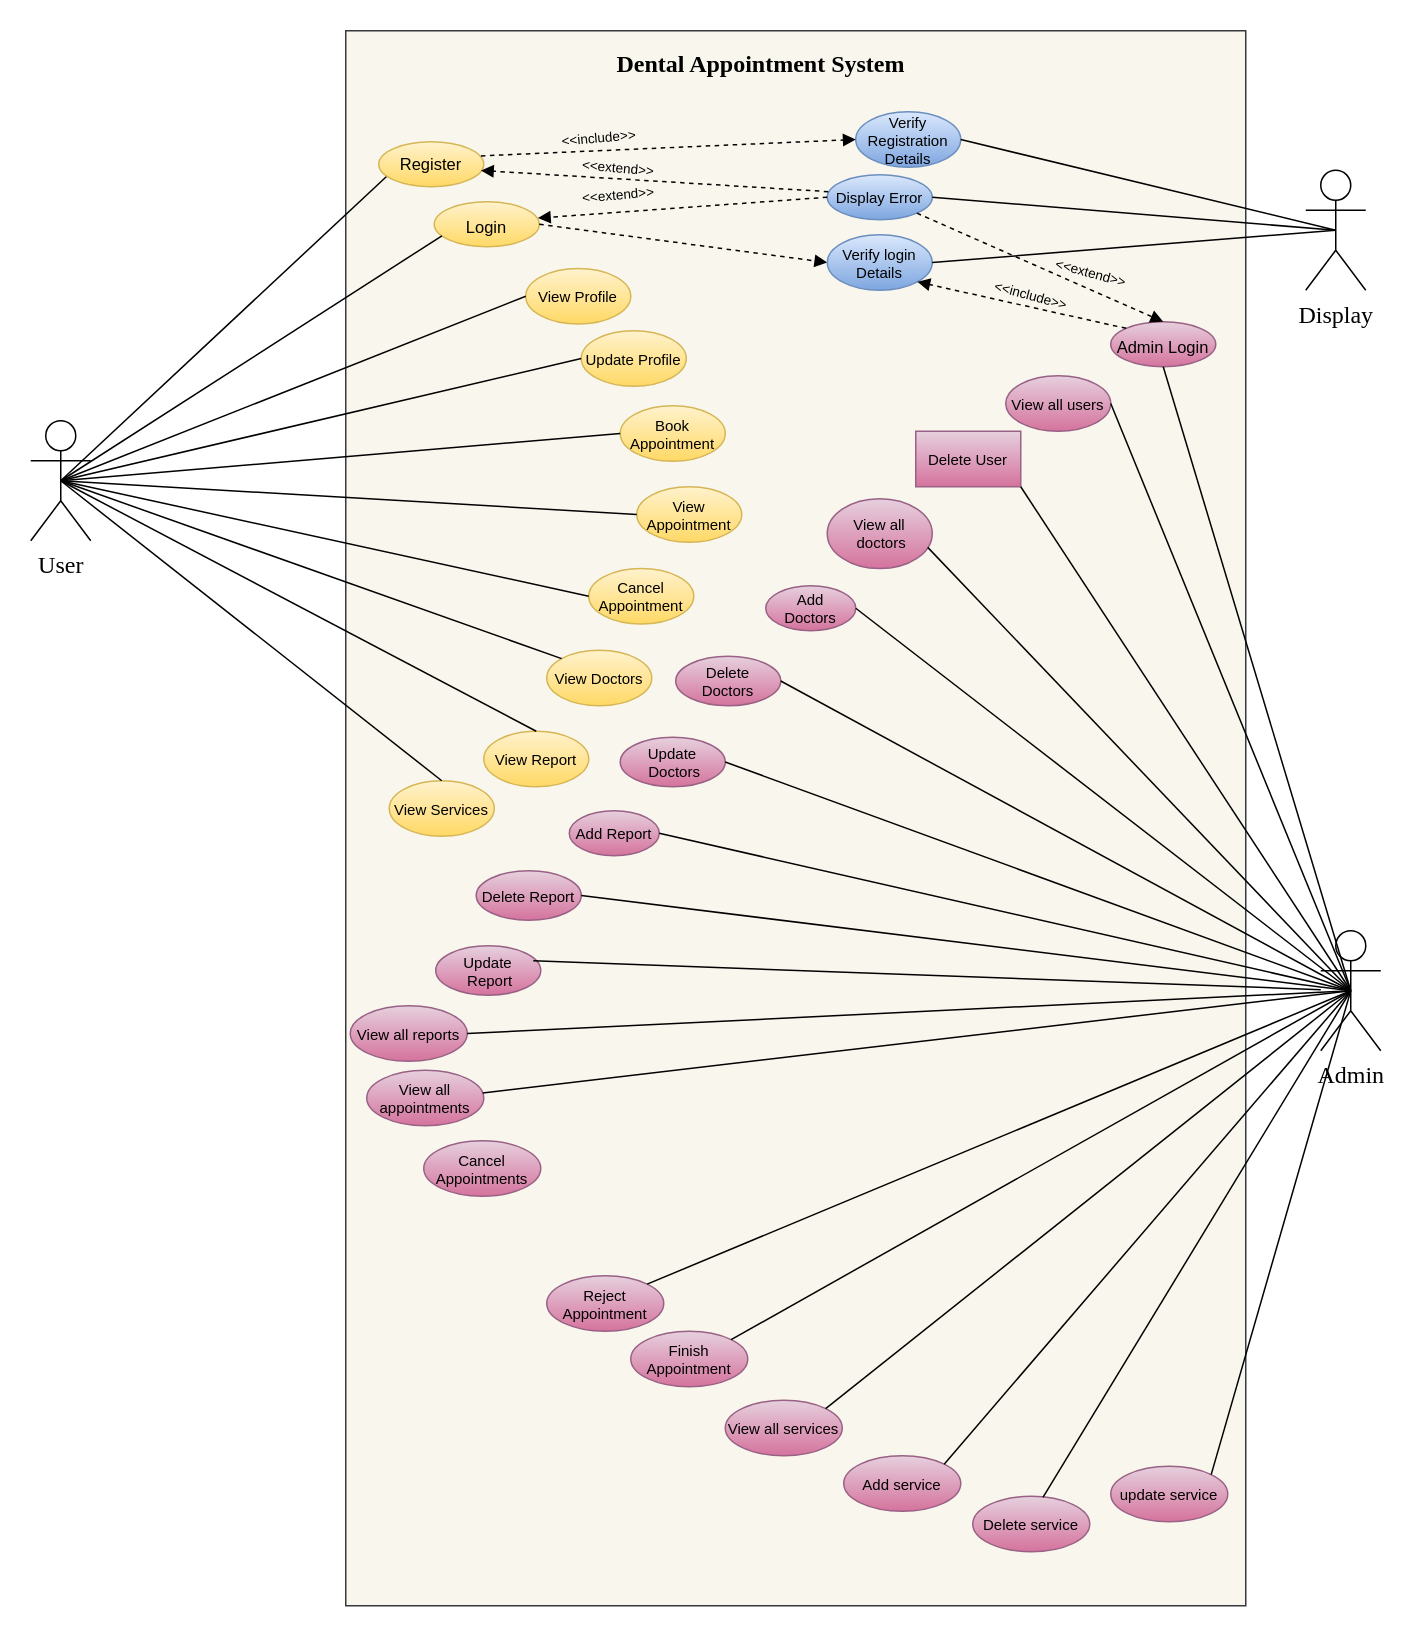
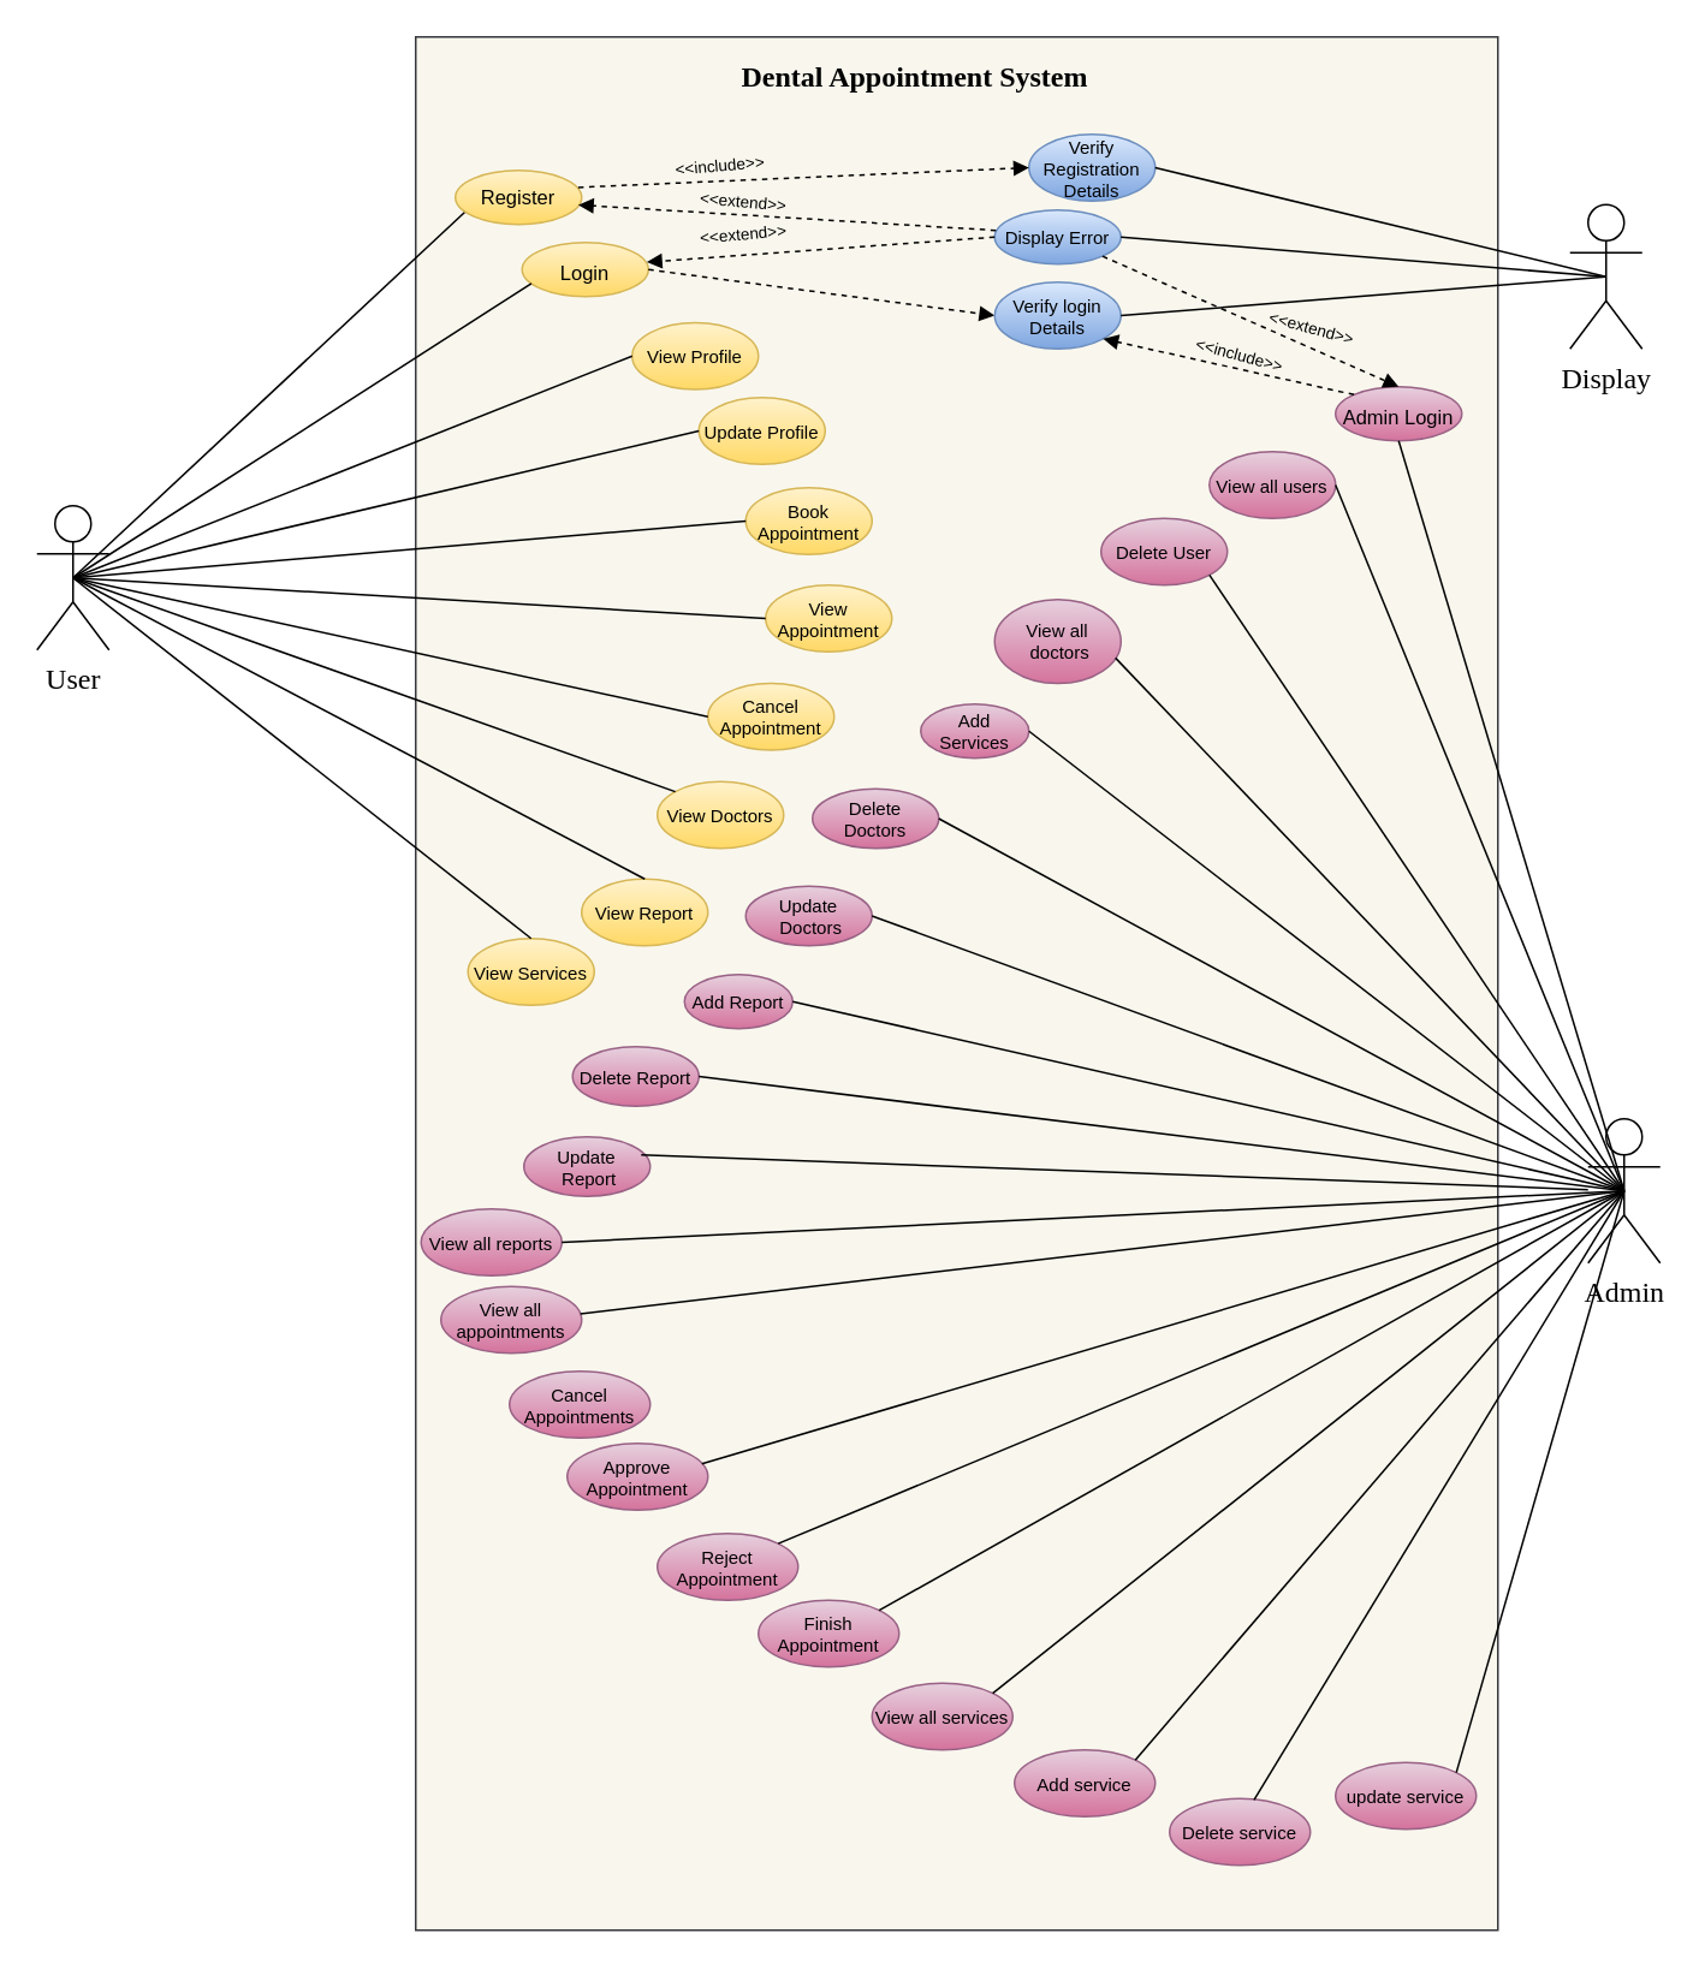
- <mxCell id="41" value="Delete User" style="html=1;fontFamily=Helvetica;fontSize=10;spacing=0;whiteSpace=wrap;verticalAlign=middle;gradientColor=#d5739d;fillColor=#e6d0de;strokeColor=#996185;rounded=0;" parent="1" vertex="1"><mxGeometry x="610" y="287" width="70" height="37" as="geometry" /></mxCell>
+ <mxCell id="41" value="Delete User" style="ellipse;html=1;fontFamily=Helvetica;fontSize=10;spacing=0;whiteSpace=wrap;verticalAlign=middle;gradientColor=#d5739d;fillColor=#e6d0de;strokeColor=#996185;" parent="1" vertex="1"><mxGeometry x="610" y="287" width="70" height="37" as="geometry" /></mxCell>
- <mxCell id="43" value="Add &lt;br&gt;Doctors" style="ellipse;html=1;fontFamily=Helvetica;fontSize=10;spacing=0;whiteSpace=wrap;verticalAlign=middle;gradientColor=#d5739d;fillColor=#e6d0de;strokeColor=#996185;" parent="1" vertex="1"><mxGeometry x="510" y="390" width="60" height="30" as="geometry" /></mxCell>
+ <mxCell id="43" value="Add &lt;br&gt;Services" style="ellipse;html=1;fontFamily=Helvetica;fontSize=10;spacing=0;whiteSpace=wrap;verticalAlign=middle;gradientColor=#d5739d;fillColor=#e6d0de;strokeColor=#996185;" parent="1" vertex="1"><mxGeometry x="510" y="390" width="60" height="30" as="geometry" /></mxCell>
+ <mxCell id="73" value="" style="endArrow=none;html=1;fontFamily=Helvetica;fontSize=10;exitX=0.957;exitY=0.306;exitDx=0;exitDy=0;exitPerimeter=0;entryX=0.5;entryY=0.5;entryDx=0;entryDy=0;entryPerimeter=0;" parent="1" source="62" target="38" edge="1"><mxGeometry width="50" height="50" relative="1" as="geometry"><mxPoint x="364.15" y="780.73" as="sourcePoint" /><mxPoint x="900" y="660" as="targetPoint" /></mxGeometry></mxCell>
+ <mxCell id="62" value="Approve Appointment" style="ellipse;html=1;fontFamily=Helvetica;fontSize=10;spacing=0;whiteSpace=wrap;verticalAlign=middle;gradientColor=#d5739d;fillColor=#e6d0de;strokeColor=#996185;" parent="1" vertex="1"><mxGeometry x="314" y="800" width="78" height="37" as="geometry" /></mxCell>
